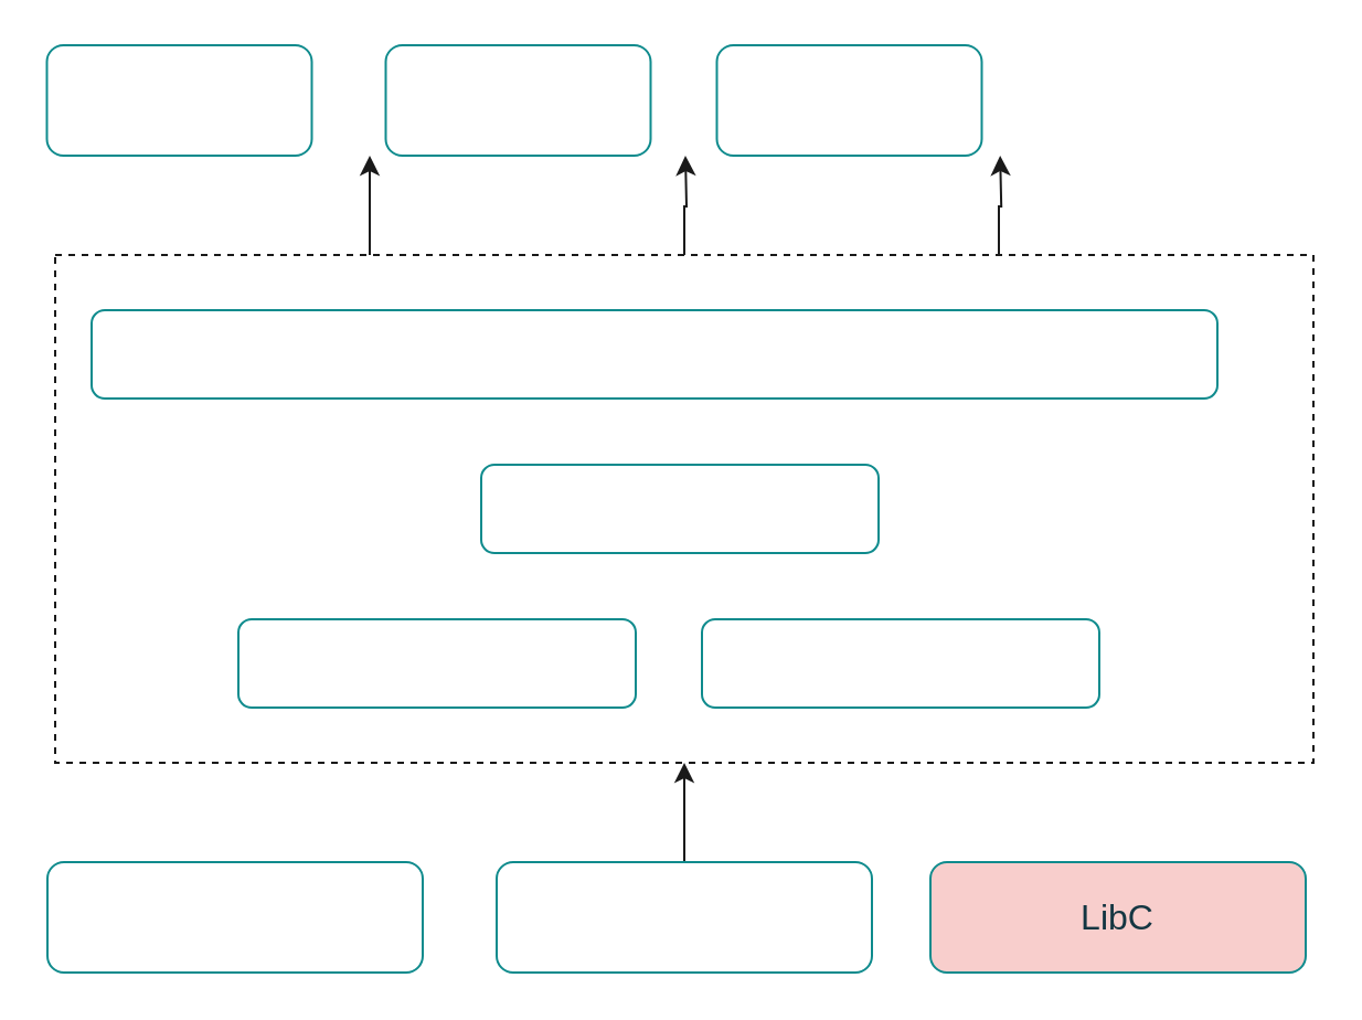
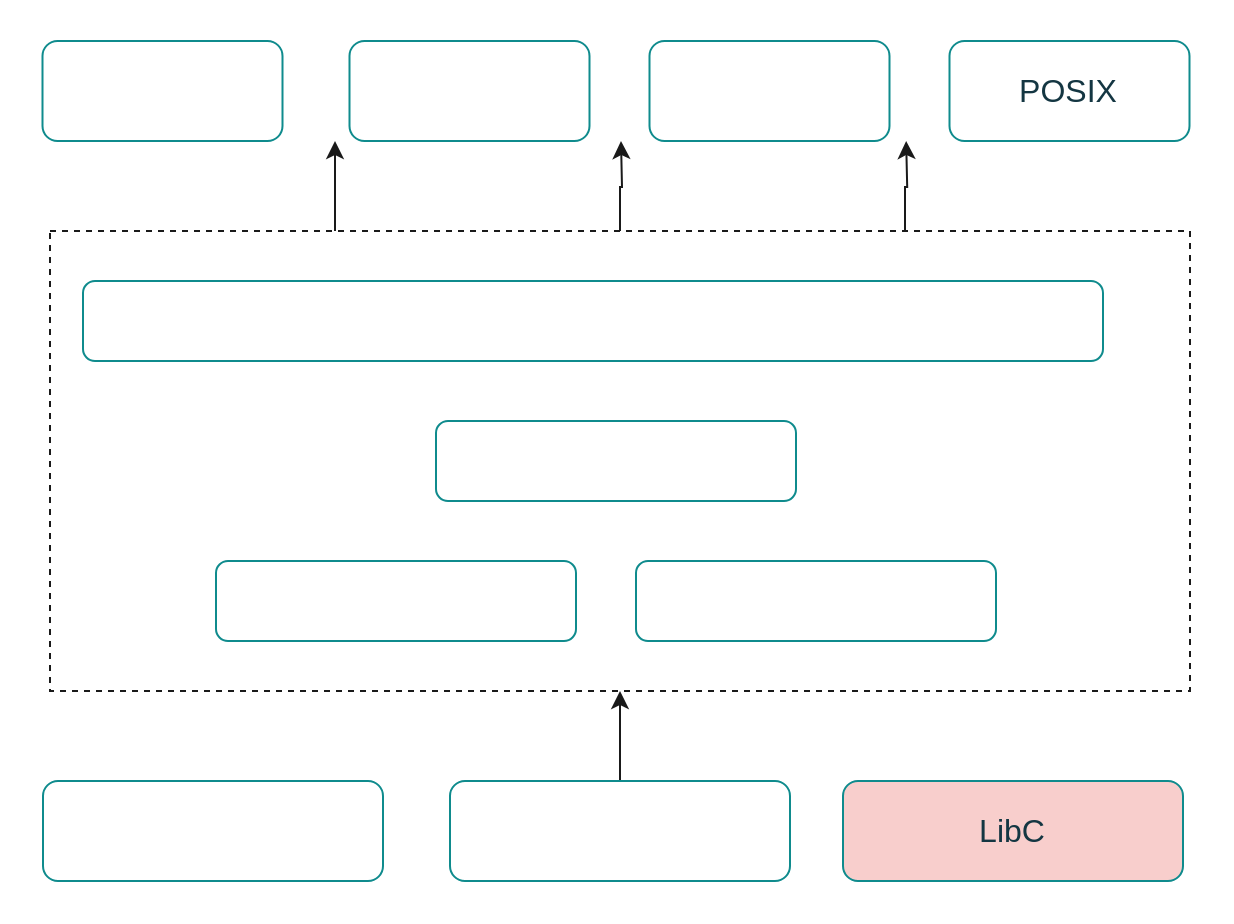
+ <mxCell id="13" value="&lt;span style=&quot;font-size: 16px&quot;&gt;POSIX&lt;/span&gt;" style="rounded=1;whiteSpace=wrap;html=1;sketch=0;fontColor=#143642;strokeColor=#0F8B8D;fillColor=#FFFFFF;" vertex="1" parent="1"><mxGeometry x="474.25" y="20" width="120" height="50" as="geometry" /></mxCell>
